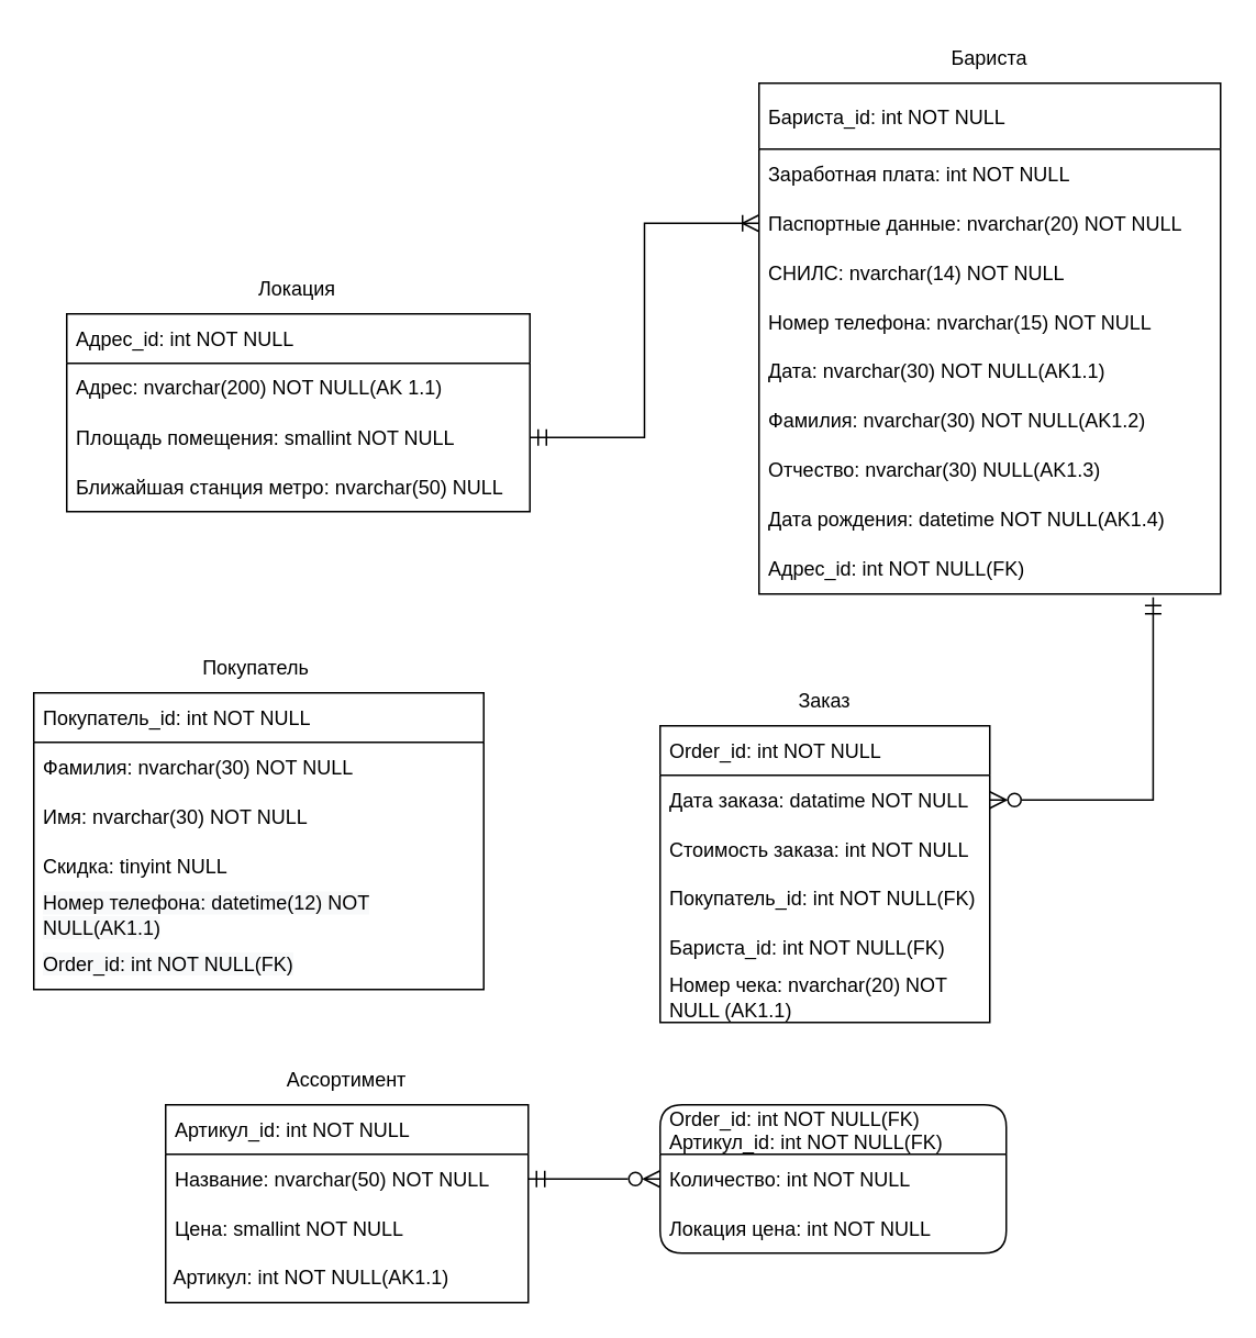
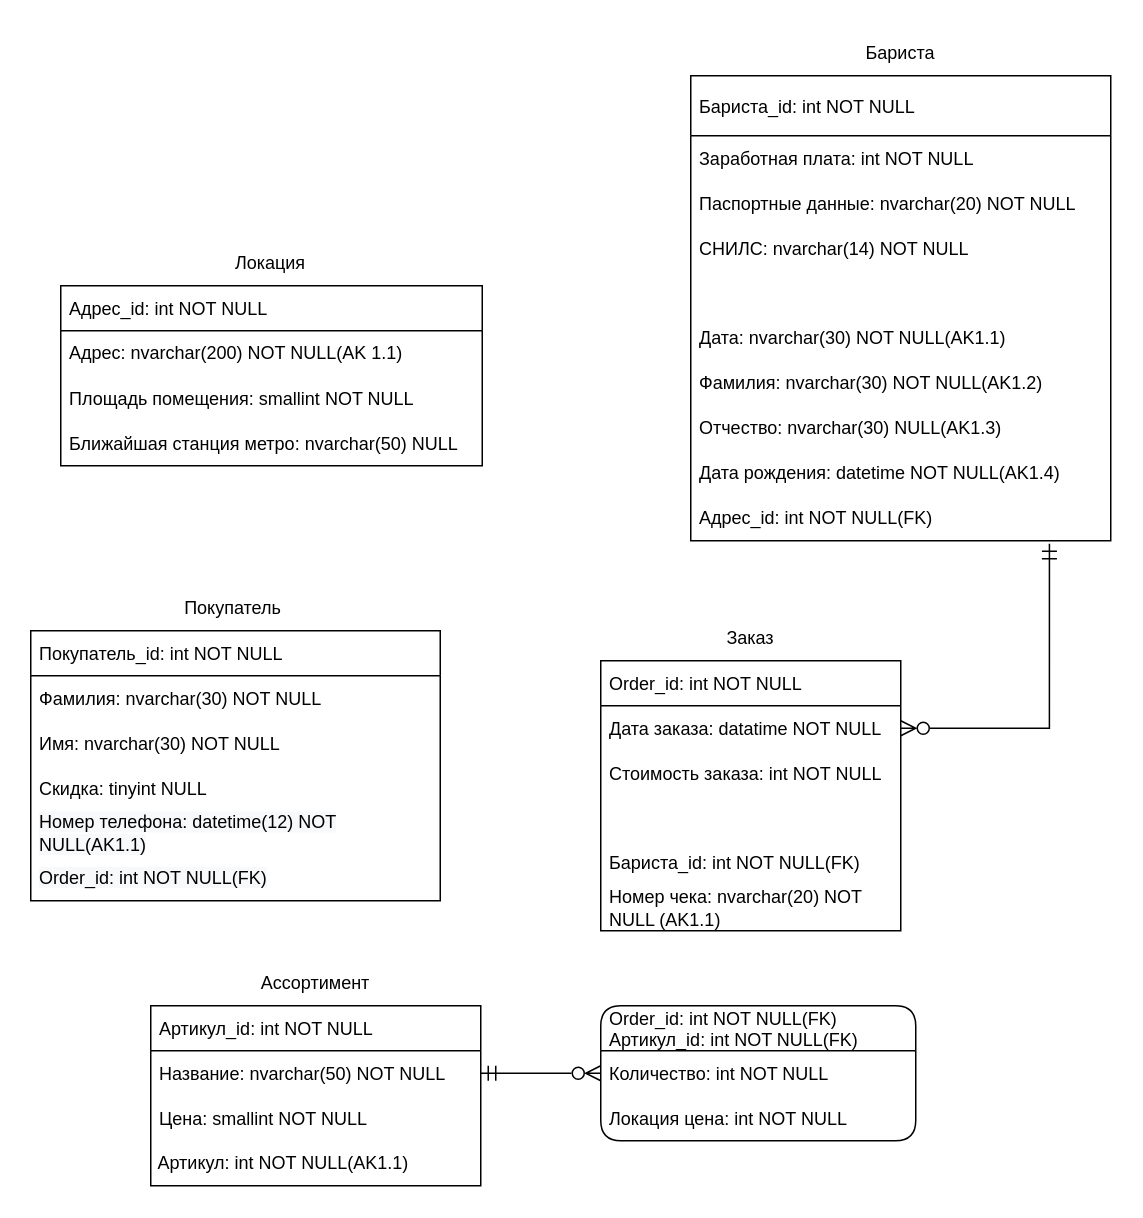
- <mxCell id="11" value="Номер телефона: nvarchar(15) NOT NULL" style="text;strokeColor=none;fillColor=none;align=left;verticalAlign=middle;spacingLeft=4;spacingRight=4;overflow=hidden;points=[[0,0.5],[1,0.5]];portConstraint=eastwest;rotatable=0;rounded=0;shadow=0;glass=0;comic=0;sketch=0;" parent="7" vertex="1"><mxGeometry y="130" width="280" height="30" as="geometry" /></mxCell>
- <mxCell id="18" style="edgeStyle=orthogonalEdgeStyle;rounded=0;orthogonalLoop=1;jettySize=auto;html=1;exitX=1;exitY=0.5;exitDx=0;exitDy=0;entryX=0;entryY=0.5;entryDx=0;entryDy=0;startArrow=ERmandOne;startFill=0;endArrow=ERoneToMany;endFill=0;endSize=8;startSize=8;" parent="1" source="4" target="9" edge="1"><mxGeometry relative="1" as="geometry" /></mxCell>
- <mxCell id="29" value="&lt;span style=&quot;&quot;&gt;Покупатель_id: int NOT NULL(FK)&lt;/span&gt;" style="text;html=1;strokeColor=none;fillColor=none;align=left;verticalAlign=middle;whiteSpace=wrap;rounded=0;sketch=0;fontFamily=Helvetica;spacingLeft=4;" parent="26" vertex="1"><mxGeometry y="90" width="200" height="30" as="geometry" /></mxCell>
